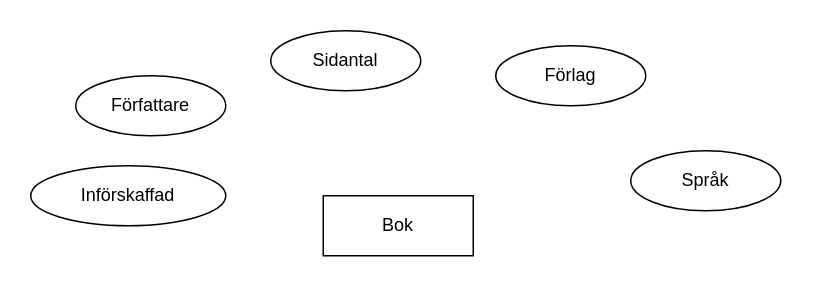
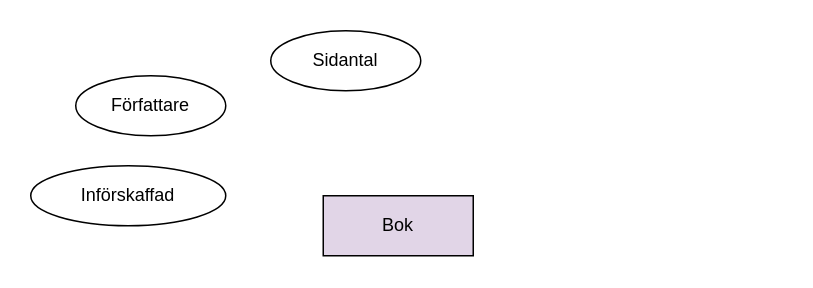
- <mxCell id="5" value="Förlag" style="ellipse;whiteSpace=wrap;html=1;align=center;" vertex="1" parent="1"><mxGeometry x="330" y="30" width="100" height="40" as="geometry" /></mxCell>
- <mxCell id="7" value="Språk" style="ellipse;whiteSpace=wrap;html=1;align=center;" vertex="1" parent="1"><mxGeometry x="420" y="100" width="100" height="40" as="geometry" /></mxCell>
- <mxCell id="2" value="Bok" style="whiteSpace=wrap;html=1;align=center;" vertex="1" parent="1"><mxGeometry x="215" y="130" width="100" height="40" as="geometry" /></mxCell>
+ <mxCell id="2" value="Bok" style="whiteSpace=wrap;html=1;align=center;fillColor=#e1d5e7;" vertex="1" parent="1"><mxGeometry x="215" y="130" width="100" height="40" as="geometry" /></mxCell>
